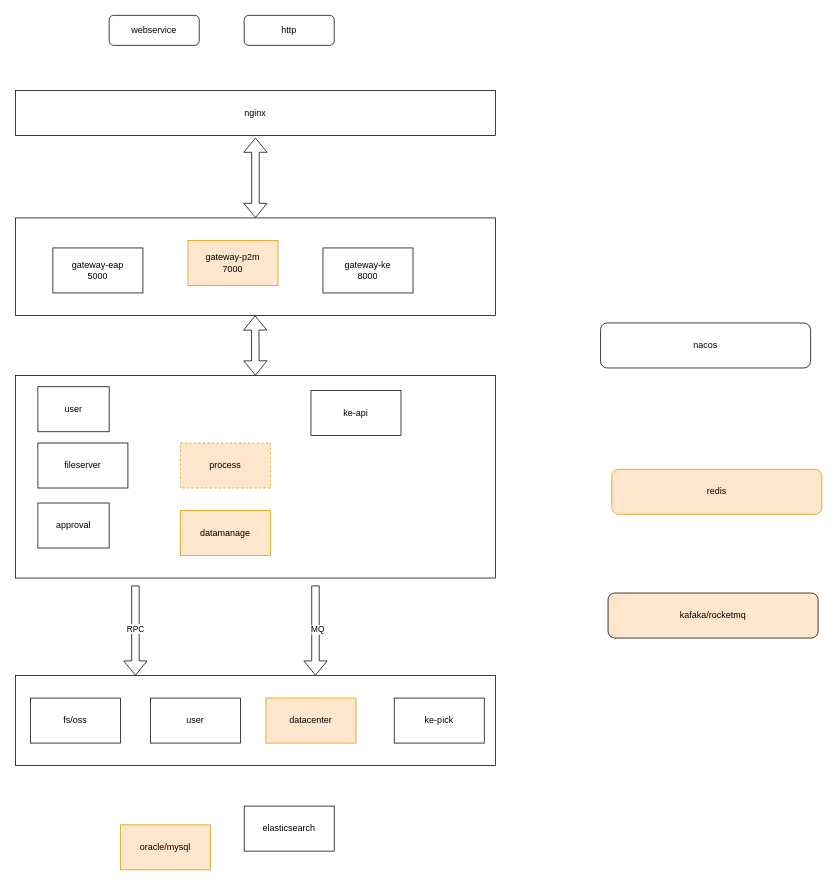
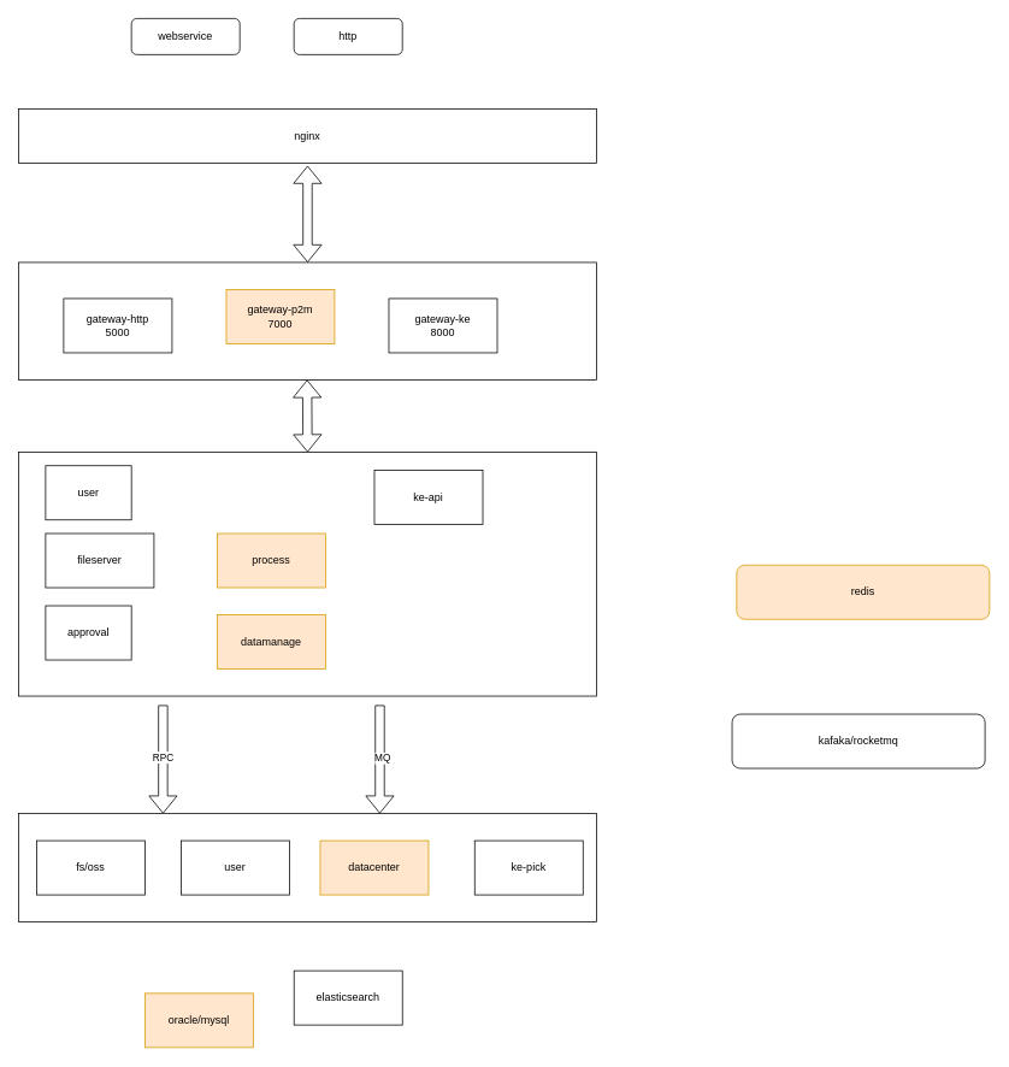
- <mxCell id="6" value="gateway-eap&lt;div&gt;5000&lt;/div&gt;" style="rounded=0;whiteSpace=wrap;html=1;" parent="1" vertex="1"><mxGeometry x="70" y="330" width="120" height="60" as="geometry" /></mxCell>
+ <mxCell id="6" value="gateway-http&lt;div&gt;5000&lt;/div&gt;" style="rounded=0;whiteSpace=wrap;html=1;" parent="1" vertex="1"><mxGeometry x="70" y="330" width="120" height="60" as="geometry" /></mxCell>
- <mxCell id="8" value="nacos" style="rounded=1;whiteSpace=wrap;html=1;" parent="1" vertex="1"><mxGeometry x="800" y="430" width="280" height="60" as="geometry" /></mxCell>
- <mxCell id="25" value="process" style="rounded=0;whiteSpace=wrap;html=1;fillColor=#ffe6cc;strokeColor=#d79b00;dashed=1;" parent="1" vertex="1"><mxGeometry x="240" y="590" width="120" height="60" as="geometry" /></mxCell>
+ <mxCell id="25" value="process" style="rounded=0;whiteSpace=wrap;html=1;fillColor=#ffe6cc;strokeColor=#d79b00;" parent="1" vertex="1"><mxGeometry x="240" y="590" width="120" height="60" as="geometry" /></mxCell>
- <mxCell id="28" value="kafaka/rocketmq" style="rounded=1;whiteSpace=wrap;html=1;fillColor=#ffe6cc;" parent="1" vertex="1"><mxGeometry x="810" y="790" width="280" height="60" as="geometry" /></mxCell>
+ <mxCell id="28" value="kafaka/rocketmq" style="rounded=1;whiteSpace=wrap;html=1;" parent="1" vertex="1"><mxGeometry x="810" y="790" width="280" height="60" as="geometry" /></mxCell>
